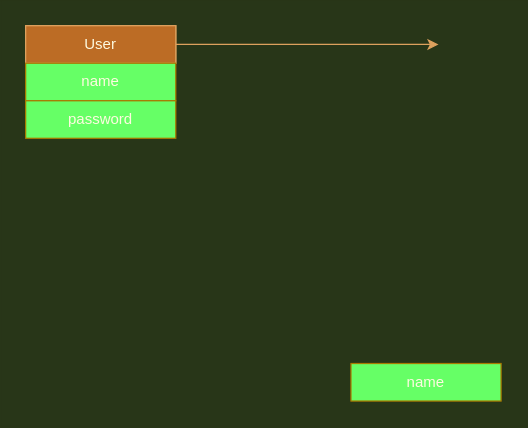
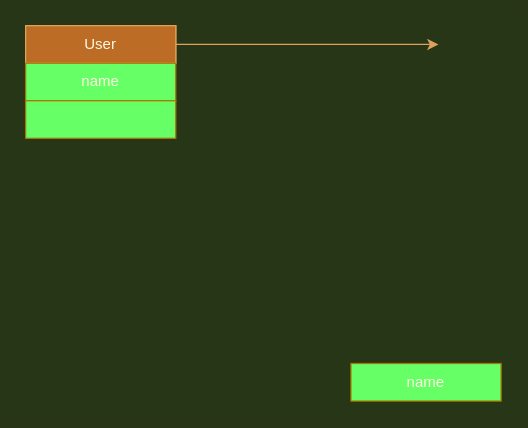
- <mxCell id="8" value="&lt;div&gt;password&lt;/div&gt;" style="text;html=1;strokeColor=none;fillColor=none;align=center;verticalAlign=middle;whiteSpace=wrap;rounded=0;sketch=0;fontColor=#FEFAE0;" vertex="1" parent="1"><mxGeometry x="20" y="80" width="120" height="30" as="geometry" /></mxCell>
